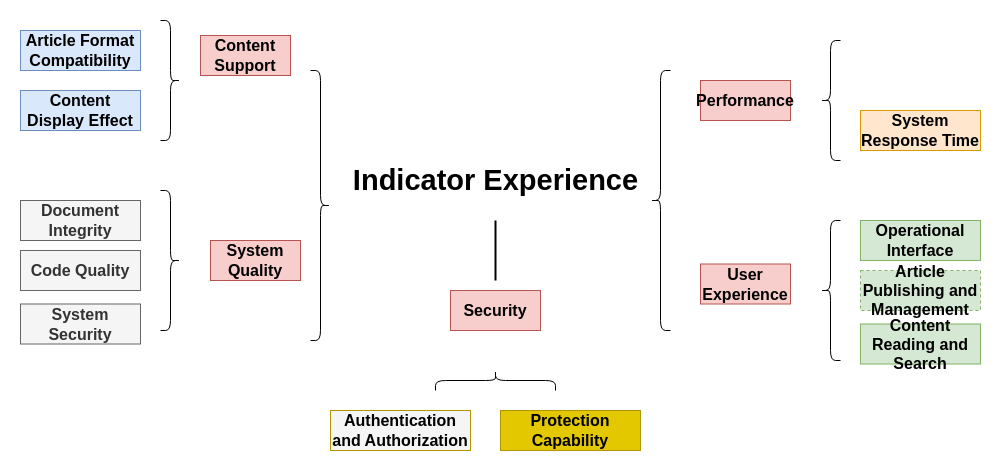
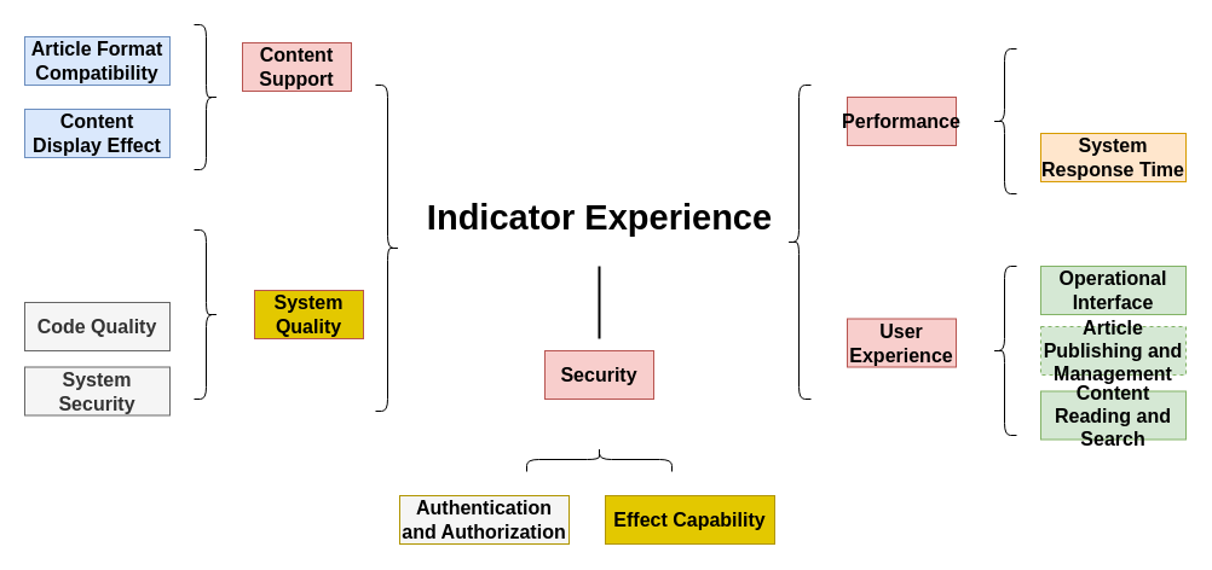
- <mxCell id="18" value="Document Integrity" style="rounded=0;whiteSpace=wrap;html=1;fillColor=#f5f5f5;fontColor=#333333;strokeColor=#666666;fontSize=16;fontStyle=1" vertex="1" parent="1"><mxGeometry x="20" y="200" width="120" height="40" as="geometry" /></mxCell>
- <mxCell id="16" value="System Quality" style="rounded=0;whiteSpace=wrap;html=1;fillColor=#f8cecc;strokeColor=#b85450;fontSize=16;fontStyle=1" vertex="1" parent="1"><mxGeometry x="210" y="240" width="90" height="40" as="geometry" /></mxCell>
+ <mxCell id="16" value="System Quality" style="rounded=0;whiteSpace=wrap;html=1;fillColor=#e3c800;strokeColor=#b85450;fontSize=16;fontStyle=1;" vertex="1" parent="1"><mxGeometry x="210" y="240" width="90" height="40" as="geometry" /></mxCell>
- <mxCell id="26" value="Protection Capability" style="rounded=0;whiteSpace=wrap;html=1;fillColor=#e3c800;fontColor=#000000;strokeColor=#B09500;fontSize=16;fontStyle=1" vertex="1" parent="1"><mxGeometry x="500" y="410" width="140" height="40" as="geometry" /></mxCell>
+ <mxCell id="26" value="Effect Capability" style="rounded=0;whiteSpace=wrap;html=1;fillColor=#e3c800;fontColor=#000000;strokeColor=#B09500;fontSize=16;fontStyle=1" vertex="1" parent="1"><mxGeometry x="500" y="410" width="140" height="40" as="geometry" /></mxCell>
